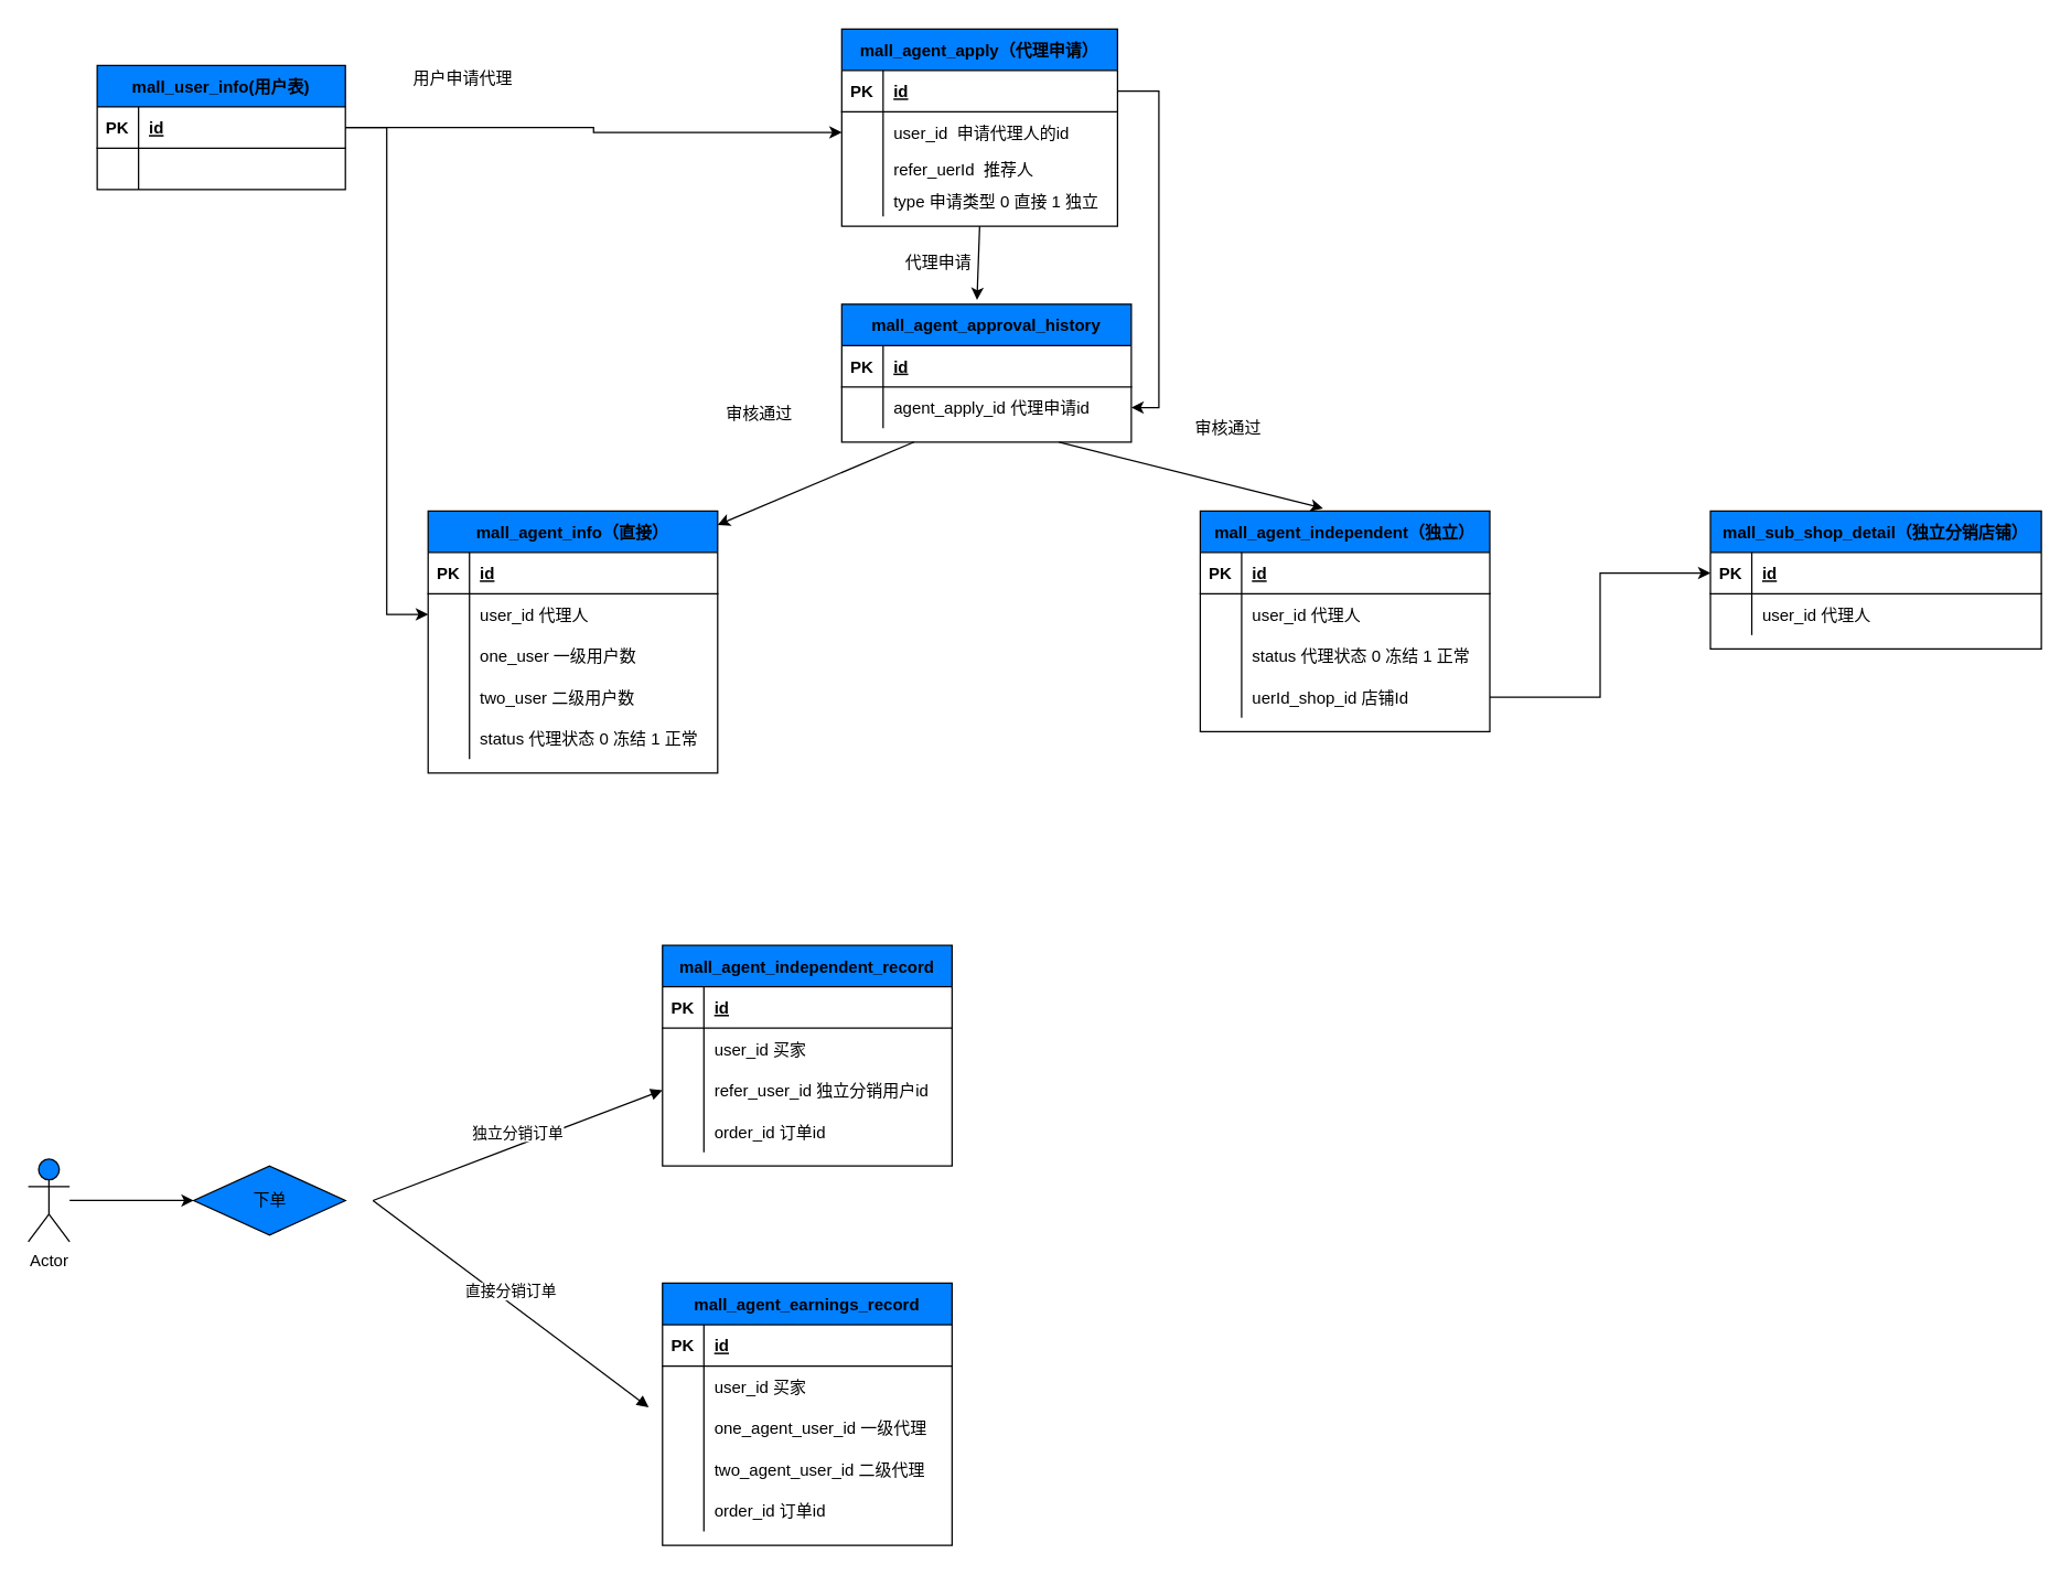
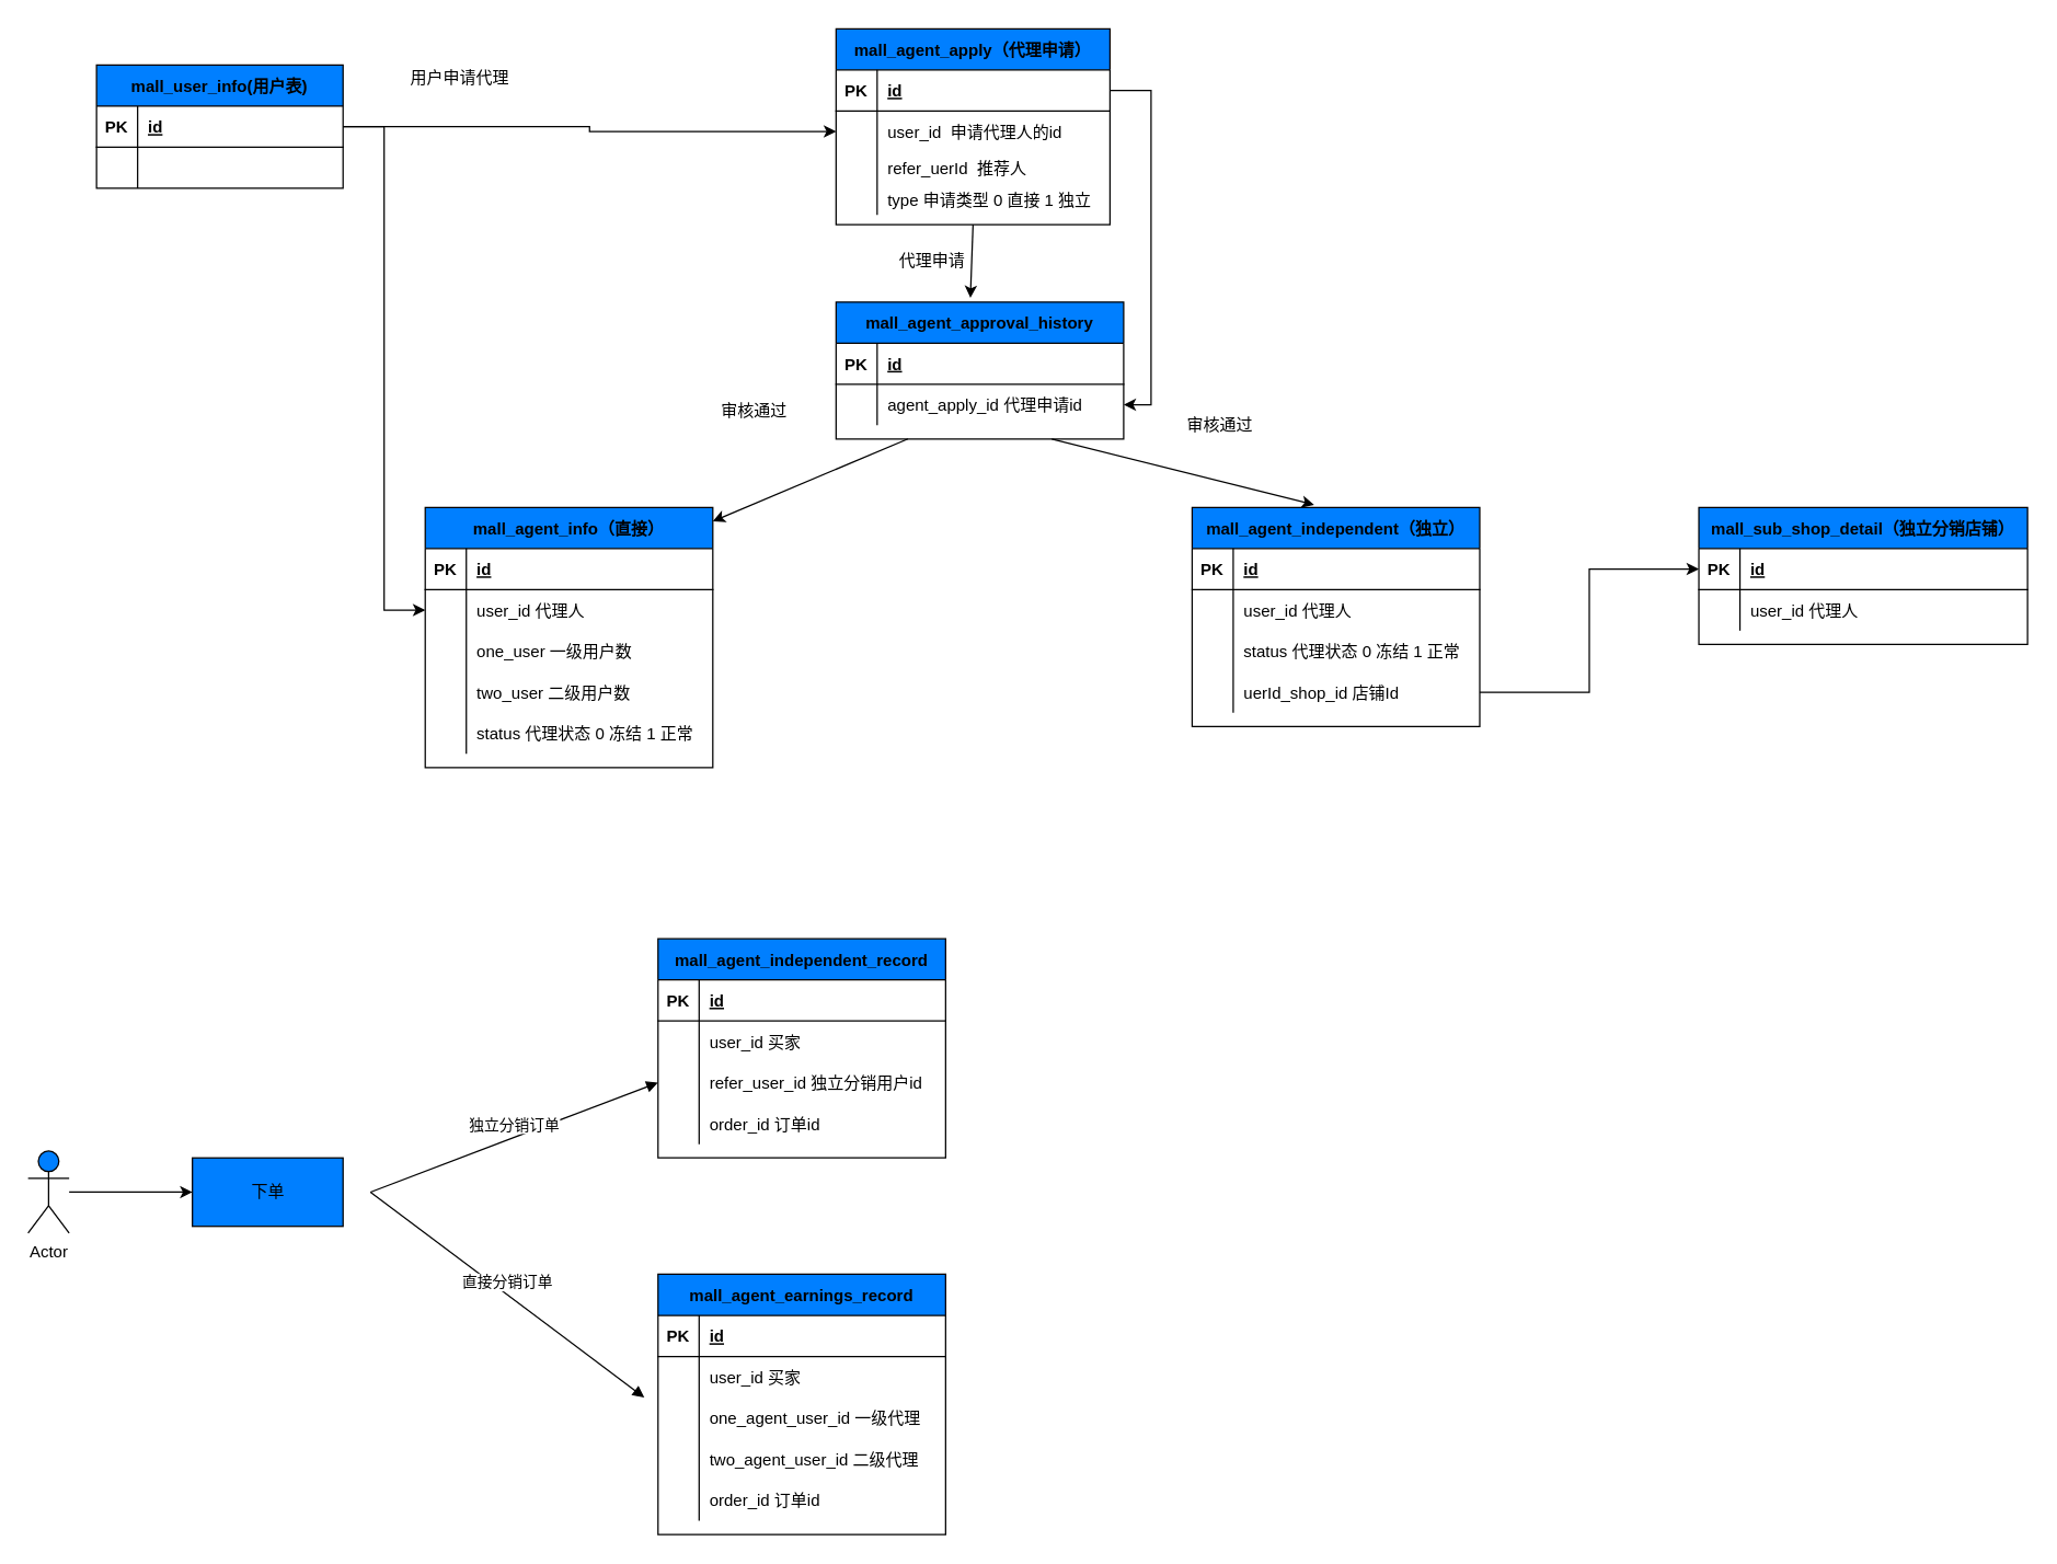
- <mxCell id="107" value="下单" style="rhombus;html=1;fillColor=#007FFF;" vertex="1" parent="1"><mxGeometry x="140" y="845" width="110" height="50" as="geometry" /></mxCell>
+ <mxCell id="107" value="下单" style="html=1;fillColor=#007FFF;" vertex="1" parent="1"><mxGeometry x="140" y="845" width="110" height="50" as="geometry" /></mxCell>
